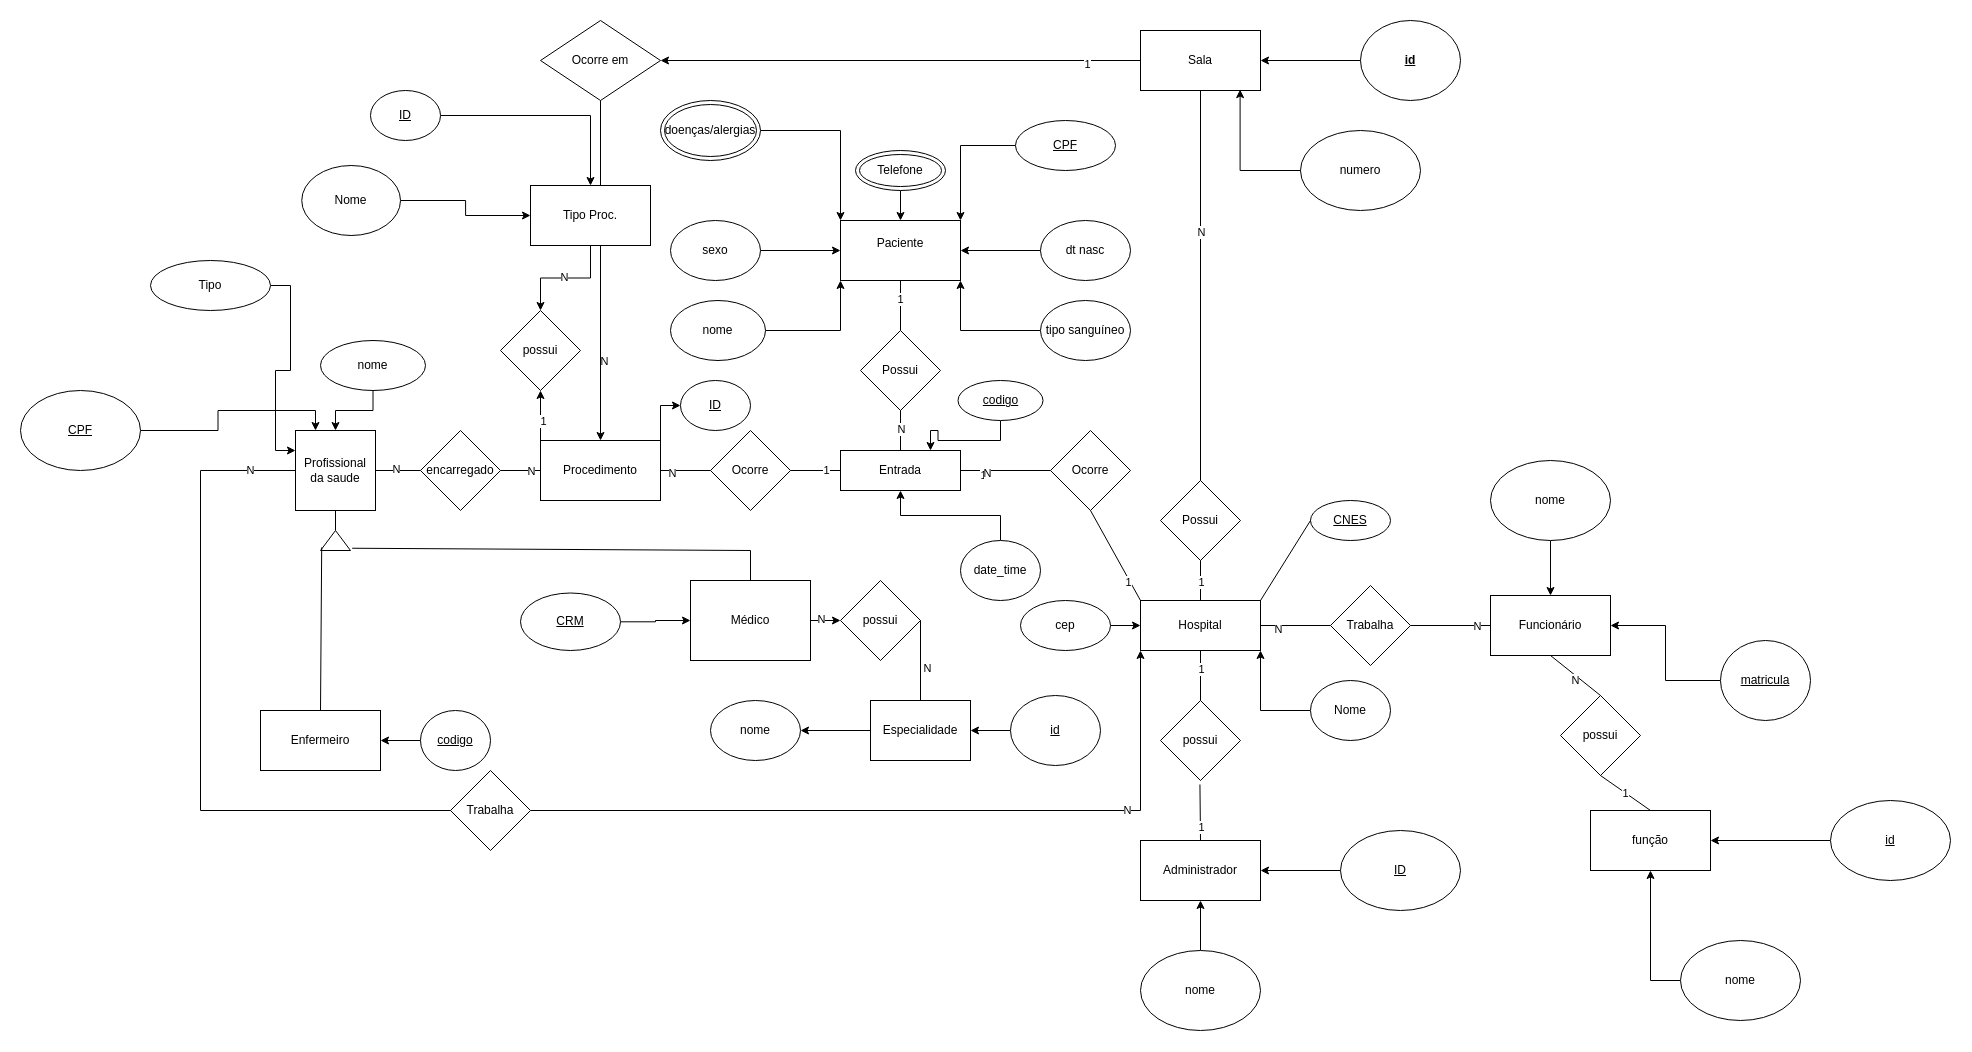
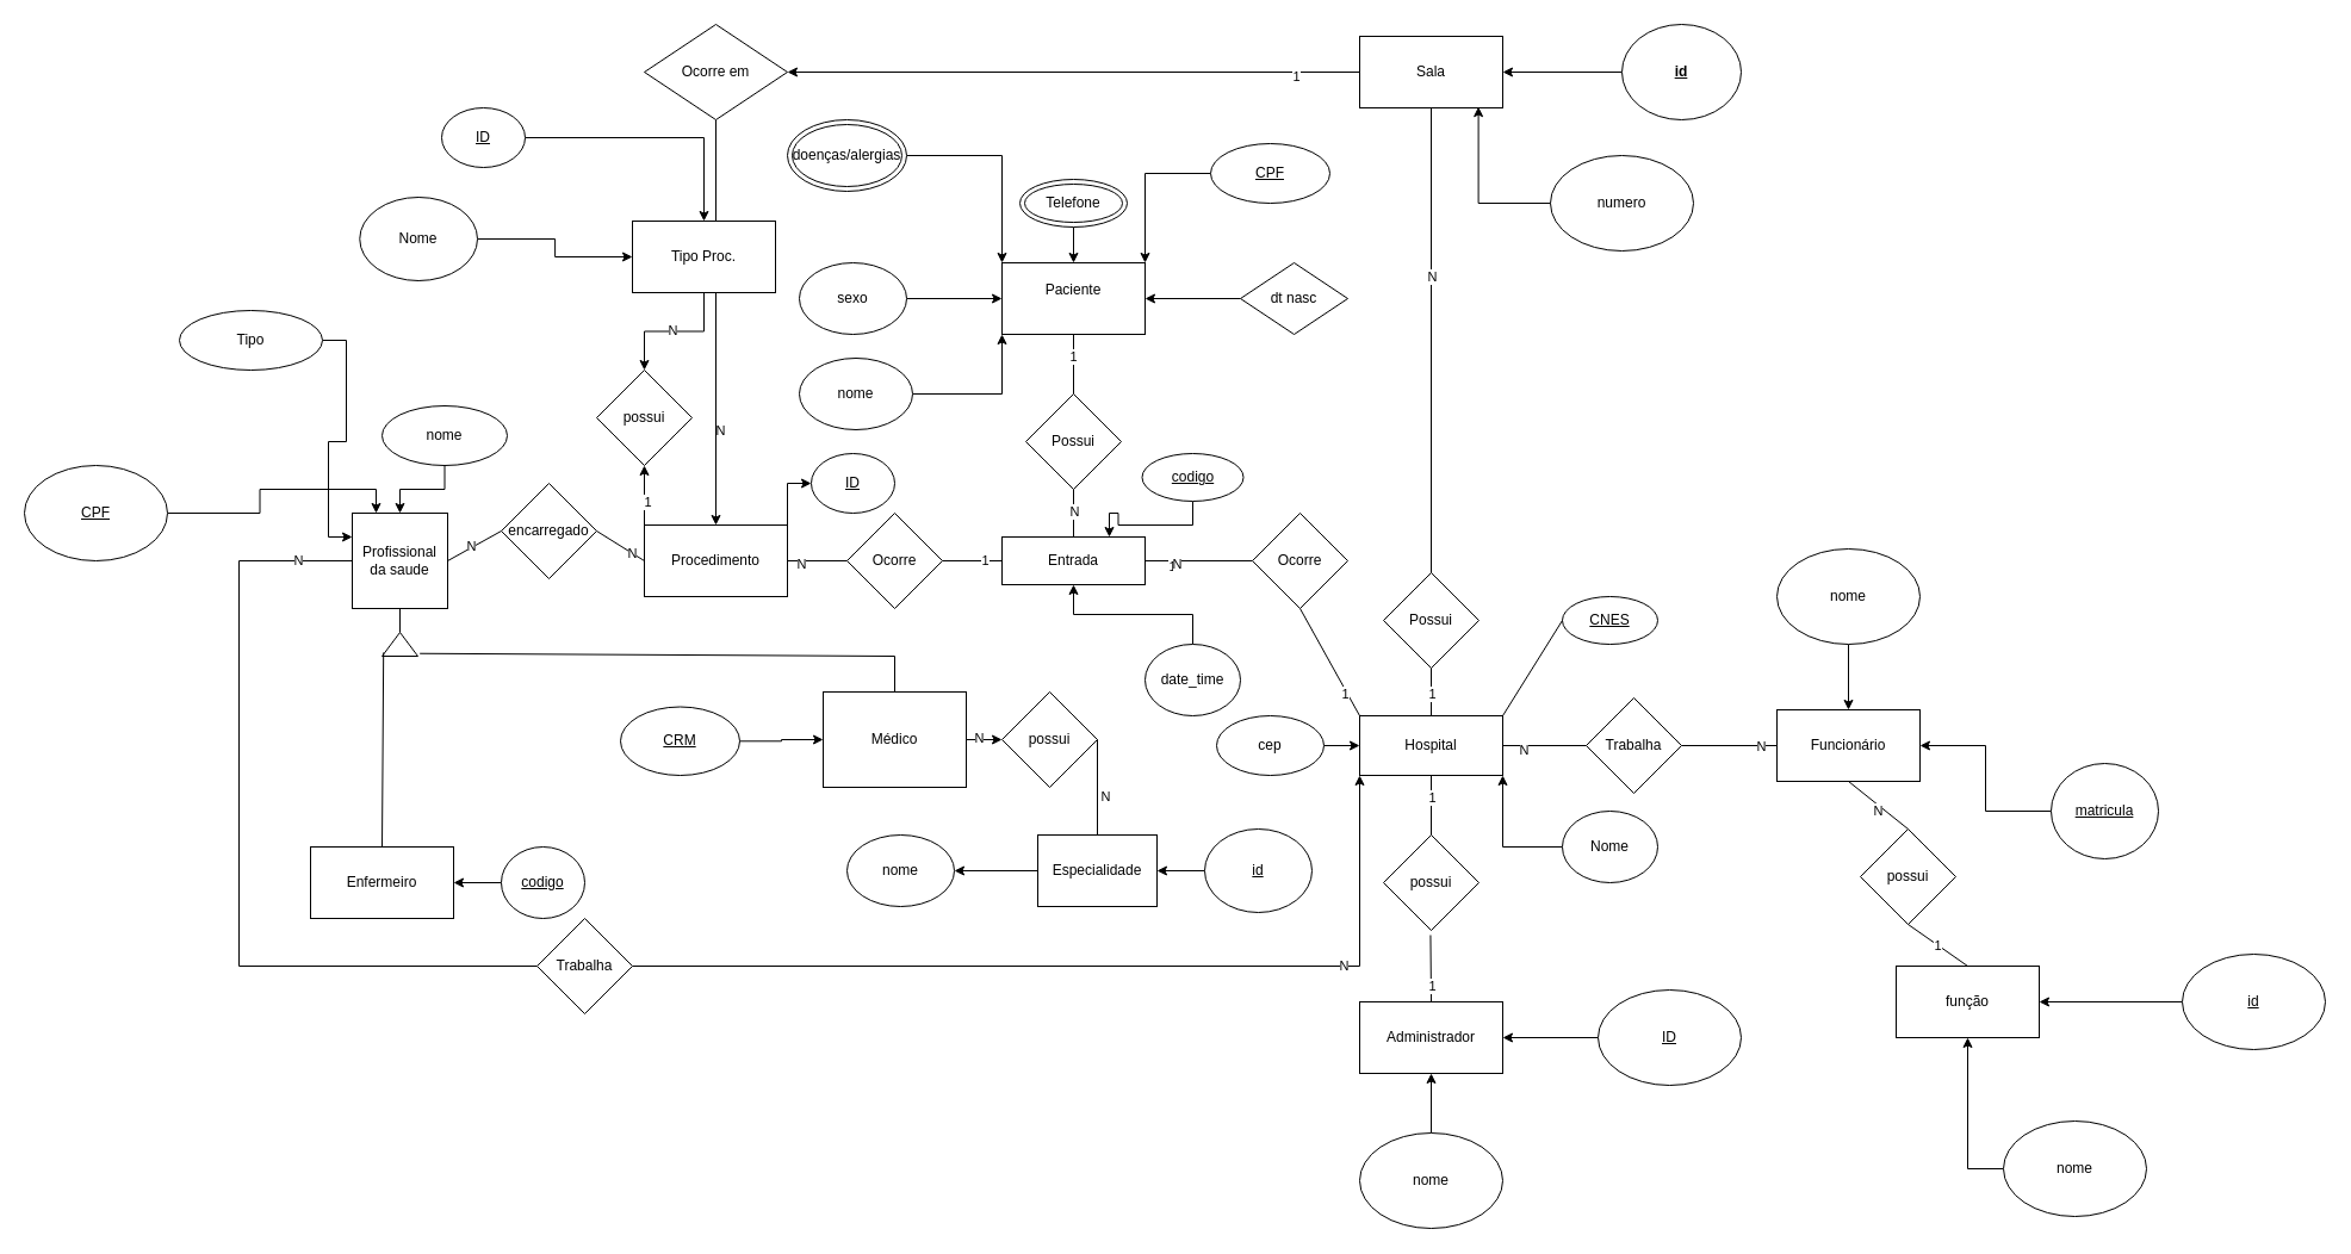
- <mxCell id="80" value="&lt;div&gt;dt nasc&lt;/div&gt;" style="ellipse;whiteSpace=wrap;html=1;" vertex="1" parent="1"><mxGeometry x="1040" y="220" width="90" height="60" as="geometry" /></mxCell>
+ <mxCell id="80" value="&lt;div&gt;dt nasc&lt;/div&gt;" style="rhombus;whiteSpace=wrap;html=1;" vertex="1" parent="1"><mxGeometry x="1040" y="220" width="90" height="60" as="geometry" /></mxCell>
- <mxCell id="87" style="edgeStyle=orthogonalEdgeStyle;rounded=0;orthogonalLoop=1;jettySize=auto;html=1;entryX=1;entryY=1;entryDx=0;entryDy=0;" edge="1" parent="1" source="88" target="5"><mxGeometry relative="1" as="geometry" /></mxCell>
- <mxCell id="88" value="tipo sanguíneo" style="ellipse;whiteSpace=wrap;html=1;" vertex="1" parent="1"><mxGeometry x="1040" y="300" width="90" height="60" as="geometry" /></mxCell>
- <mxCell id="57" value="encarregado" style="rhombus;whiteSpace=wrap;html=1;" vertex="1" parent="1"><mxGeometry x="420" y="430" width="80" height="80" as="geometry" /></mxCell>
+ <mxCell id="57" value="encarregado" style="rhombus;whiteSpace=wrap;html=1;" vertex="1" parent="1"><mxGeometry x="420" y="405" width="80" height="80" as="geometry" /></mxCell>
